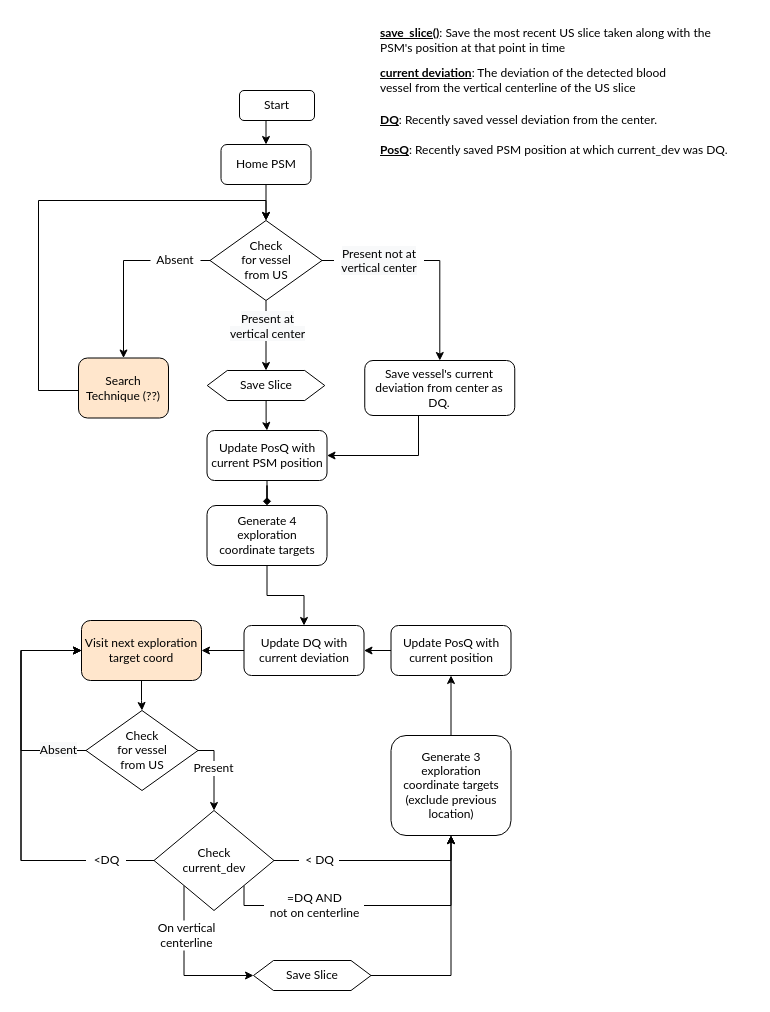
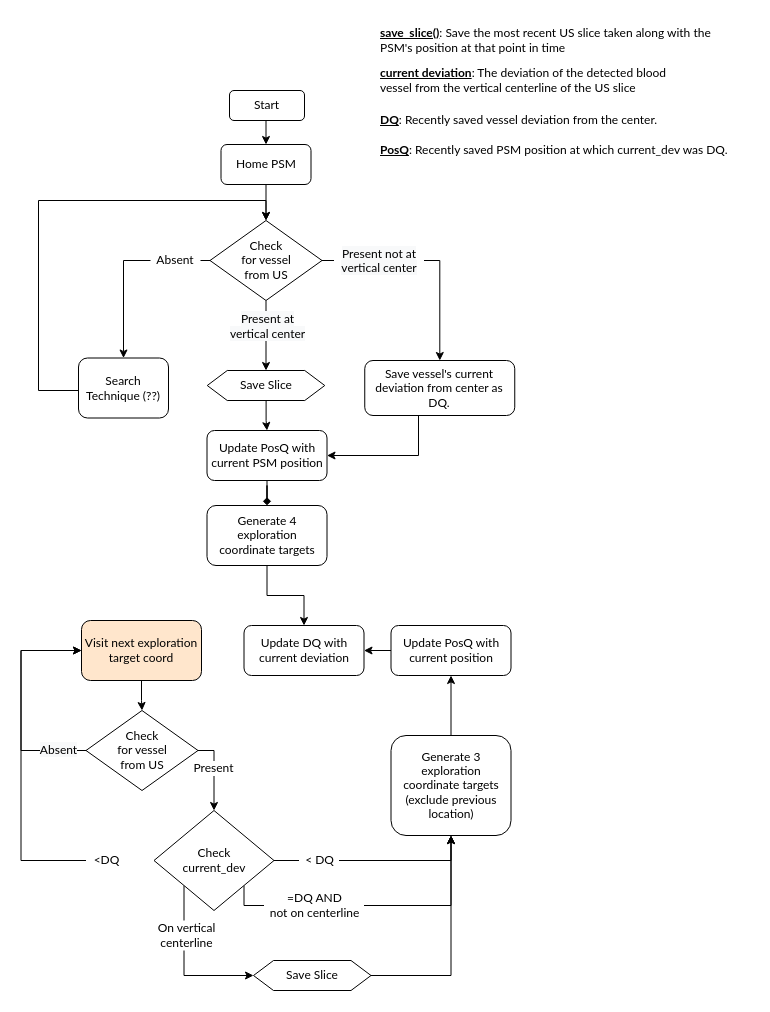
- <mxCell id="3" value="Start" style="rounded=1;whiteSpace=wrap;html=1;fontSize=12;fontFamily=Lato;fontSource=https%3A%2F%2Ffonts.googleapis.com%2Fcss%3Ffamily%3DLato;" vertex="1" parent="1"><mxGeometry x="239" y="90" width="75" height="30" as="geometry" /></mxCell>
+ <mxCell id="3" value="Start" style="rounded=1;whiteSpace=wrap;html=1;fontSize=12;fontFamily=Lato;fontSource=https%3A%2F%2Ffonts.googleapis.com%2Fcss%3Ffamily%3DLato;" vertex="1" parent="1"><mxGeometry x="229" y="90" width="75" height="30" as="geometry" /></mxCell>
- <mxCell id="9" value="Search Technique (??)" style="rounded=1;whiteSpace=wrap;html=1;fontSize=12;fontFamily=Lato;fontSource=https%3A%2F%2Ffonts.googleapis.com%2Fcss%3Ffamily%3DLato;fillColor=#ffe6cc;" vertex="1" parent="1"><mxGeometry x="78" y="357.5" width="90" height="60" as="geometry" /></mxCell>
+ <mxCell id="9" value="Search Technique (??)" style="rounded=1;whiteSpace=wrap;html=1;fontSize=12;fontFamily=Lato;fontSource=https%3A%2F%2Ffonts.googleapis.com%2Fcss%3Ffamily%3DLato;" vertex="1" parent="1"><mxGeometry x="78" y="357.5" width="90" height="60" as="geometry" /></mxCell>
- <mxCell id="46" style="edgeStyle=orthogonalEdgeStyle;rounded=0;orthogonalLoop=1;jettySize=auto;html=1;fontFamily=Lato;fontSource=https%3A%2F%2Ffonts.googleapis.com%2Fcss%3Ffamily%3DLato;fontSize=12;" edge="1" parent="1" source="47" target="18"><mxGeometry relative="1" as="geometry" /></mxCell>
- <mxCell id="28" style="edgeStyle=orthogonalEdgeStyle;rounded=0;orthogonalLoop=1;jettySize=auto;html=1;exitX=0;exitY=0.5;exitDx=0;exitDy=0;entryX=0;entryY=0.5;entryDx=0;entryDy=0;fontSize=12;fontFamily=Lato;fontSource=https%3A%2F%2Ffonts.googleapis.com%2Fcss%3Ffamily%3DLato;" edge="1" parent="1" source="31" target="18"><mxGeometry relative="1" as="geometry"><Array as="points"><mxPoint x="20.5" y="860" /><mxPoint x="20.5" y="650" /></Array></mxGeometry></mxCell>
